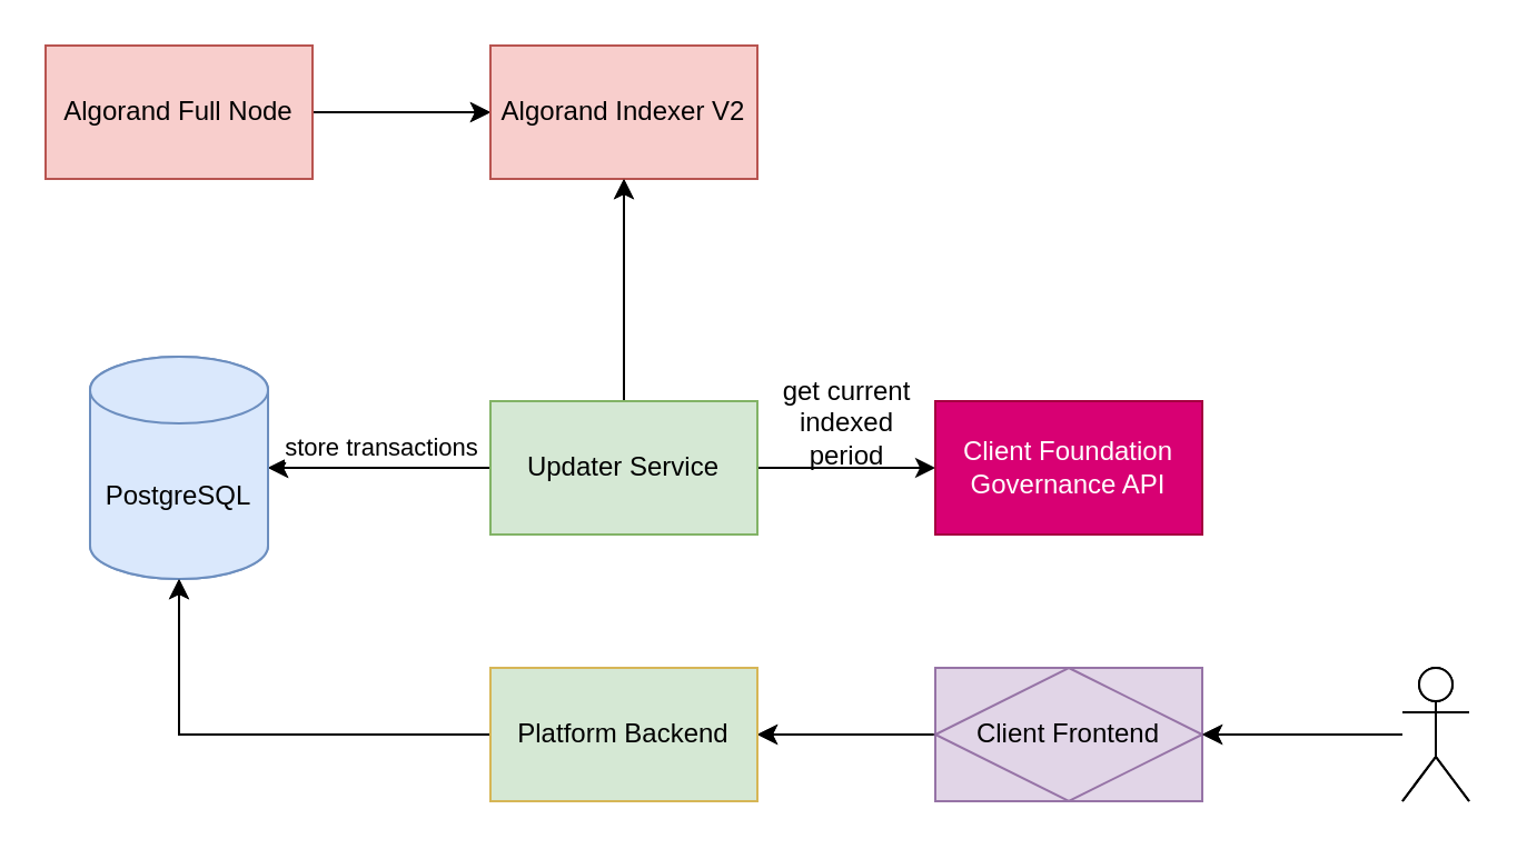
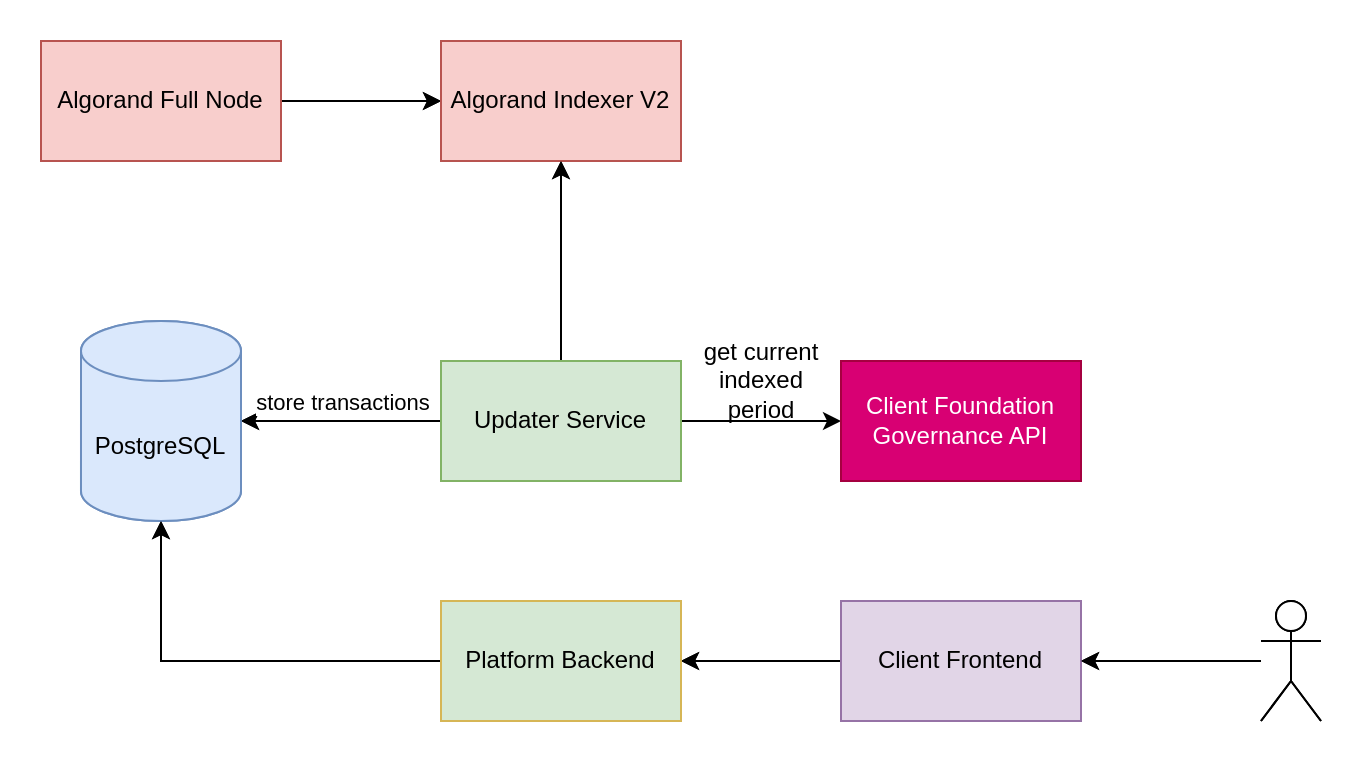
- <mxCell id="26" value="Client Frontend" style="rhombus;whiteSpace=wrap;html=1;fillColor=#e1d5e7;strokeColor=#9673a6;fontFamily=Arial;fontSource=https%3A%2F%2Ffonts.googleapis.com%2Fcss%3Ffamily%3DArial;" parent="1" vertex="1"><mxGeometry x="420" y="300" width="120" height="60" as="geometry" /></mxCell>
+ <mxCell id="26" value="Client Frontend" style="rounded=0;whiteSpace=wrap;html=1;fillColor=#e1d5e7;strokeColor=#9673a6;fontFamily=Arial;fontSource=https%3A%2F%2Ffonts.googleapis.com%2Fcss%3Ffamily%3DArial;" parent="1" vertex="1"><mxGeometry x="420" y="300" width="120" height="60" as="geometry" /></mxCell>
